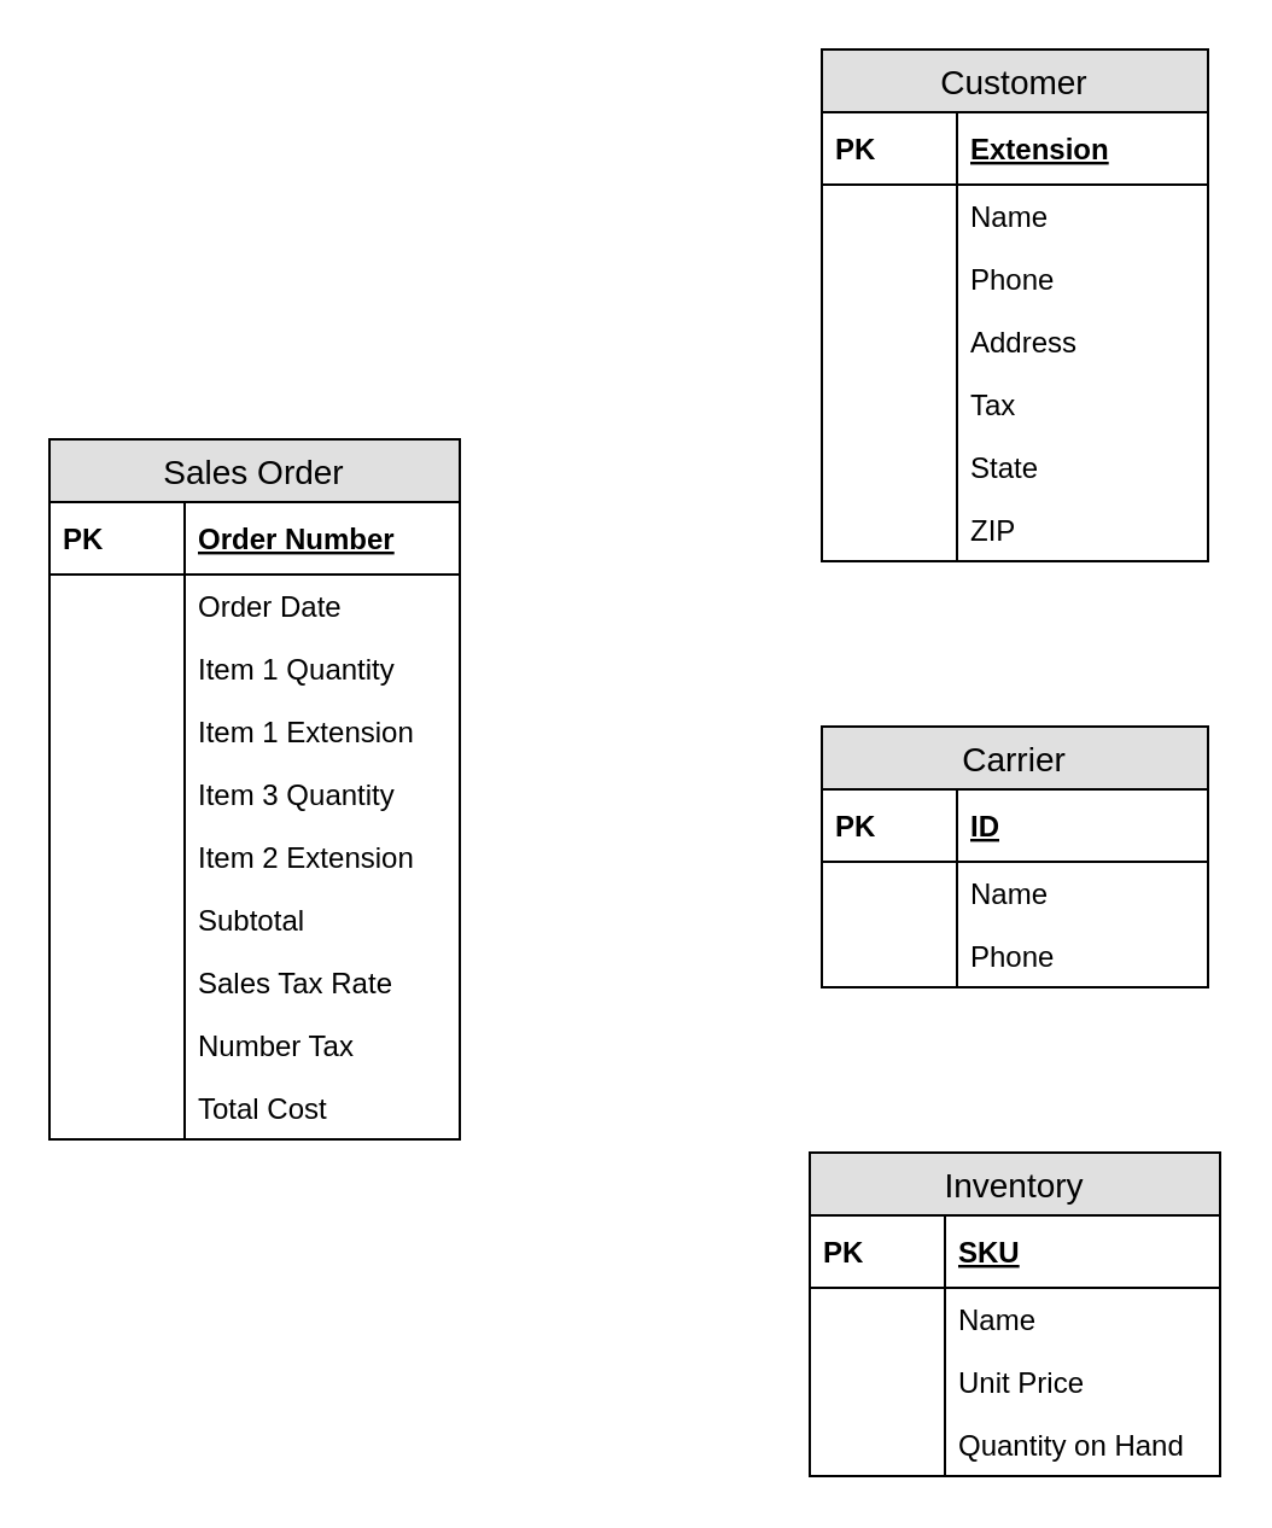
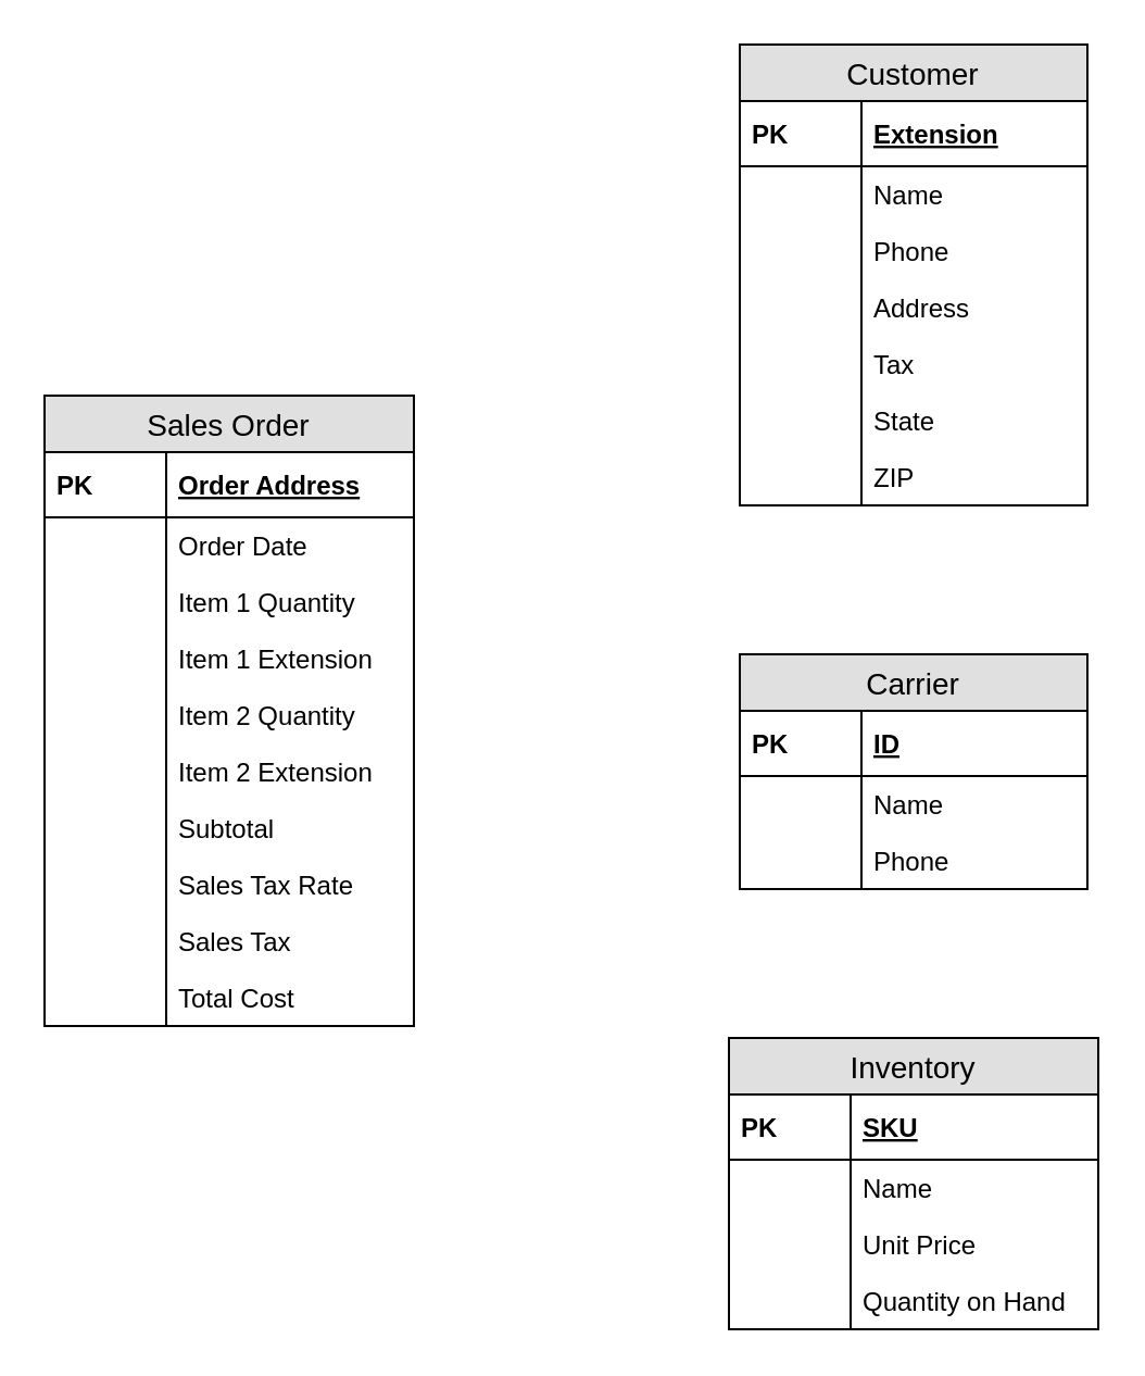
- <mxCell id="34" value="Order Number" style="shape=partialRectangle;top=0;left=0;right=0;bottom=1;align=left;verticalAlign=middle;fillColor=none;spacingLeft=60;spacingRight=4;overflow=hidden;rotatable=0;points=[[0,0.5],[1,0.5]];portConstraint=eastwest;dropTarget=0;fontStyle=5;fontSize=12;" vertex="1" parent="33"><mxGeometry y="26" width="170" height="30" as="geometry" /></mxCell>
+ <mxCell id="34" value="Order Address" style="shape=partialRectangle;top=0;left=0;right=0;bottom=1;align=left;verticalAlign=middle;fillColor=none;spacingLeft=60;spacingRight=4;overflow=hidden;rotatable=0;points=[[0,0.5],[1,0.5]];portConstraint=eastwest;dropTarget=0;fontStyle=5;fontSize=12;" vertex="1" parent="33"><mxGeometry y="26" width="170" height="30" as="geometry" /></mxCell>
- <mxCell id="42" value="Item 3 Quantity" style="shape=partialRectangle;top=0;left=0;right=0;bottom=0;align=left;verticalAlign=top;fillColor=none;spacingLeft=60;spacingRight=4;overflow=hidden;rotatable=0;points=[[0,0.5],[1,0.5]];portConstraint=eastwest;dropTarget=0;fontSize=12;" vertex="1" parent="33"><mxGeometry y="134" width="170" height="26" as="geometry" /></mxCell>
+ <mxCell id="42" value="Item 2 Quantity" style="shape=partialRectangle;top=0;left=0;right=0;bottom=0;align=left;verticalAlign=top;fillColor=none;spacingLeft=60;spacingRight=4;overflow=hidden;rotatable=0;points=[[0,0.5],[1,0.5]];portConstraint=eastwest;dropTarget=0;fontSize=12;" vertex="1" parent="33"><mxGeometry y="134" width="170" height="26" as="geometry" /></mxCell>
- <mxCell id="50" value="Number Tax" style="shape=partialRectangle;top=0;left=0;right=0;bottom=0;align=left;verticalAlign=top;fillColor=none;spacingLeft=60;spacingRight=4;overflow=hidden;rotatable=0;points=[[0,0.5],[1,0.5]];portConstraint=eastwest;dropTarget=0;fontSize=12;" vertex="1" parent="33"><mxGeometry y="238" width="170" height="26" as="geometry" /></mxCell>
+ <mxCell id="50" value="Sales Tax" style="shape=partialRectangle;top=0;left=0;right=0;bottom=0;align=left;verticalAlign=top;fillColor=none;spacingLeft=60;spacingRight=4;overflow=hidden;rotatable=0;points=[[0,0.5],[1,0.5]];portConstraint=eastwest;dropTarget=0;fontSize=12;" vertex="1" parent="33"><mxGeometry y="238" width="170" height="26" as="geometry" /></mxCell>
